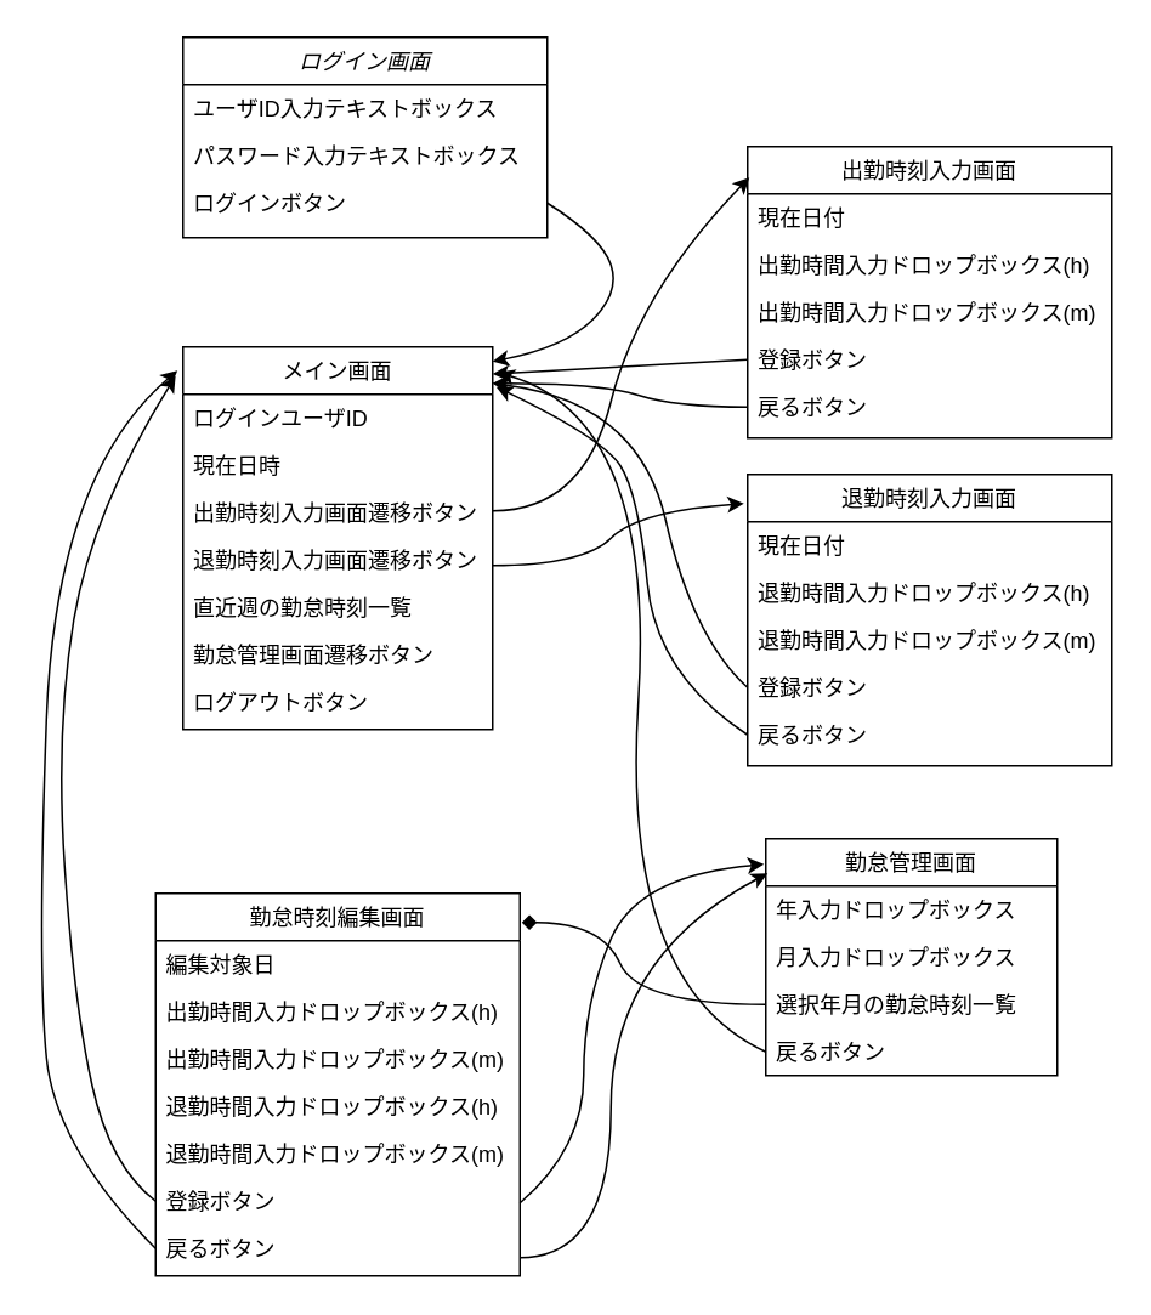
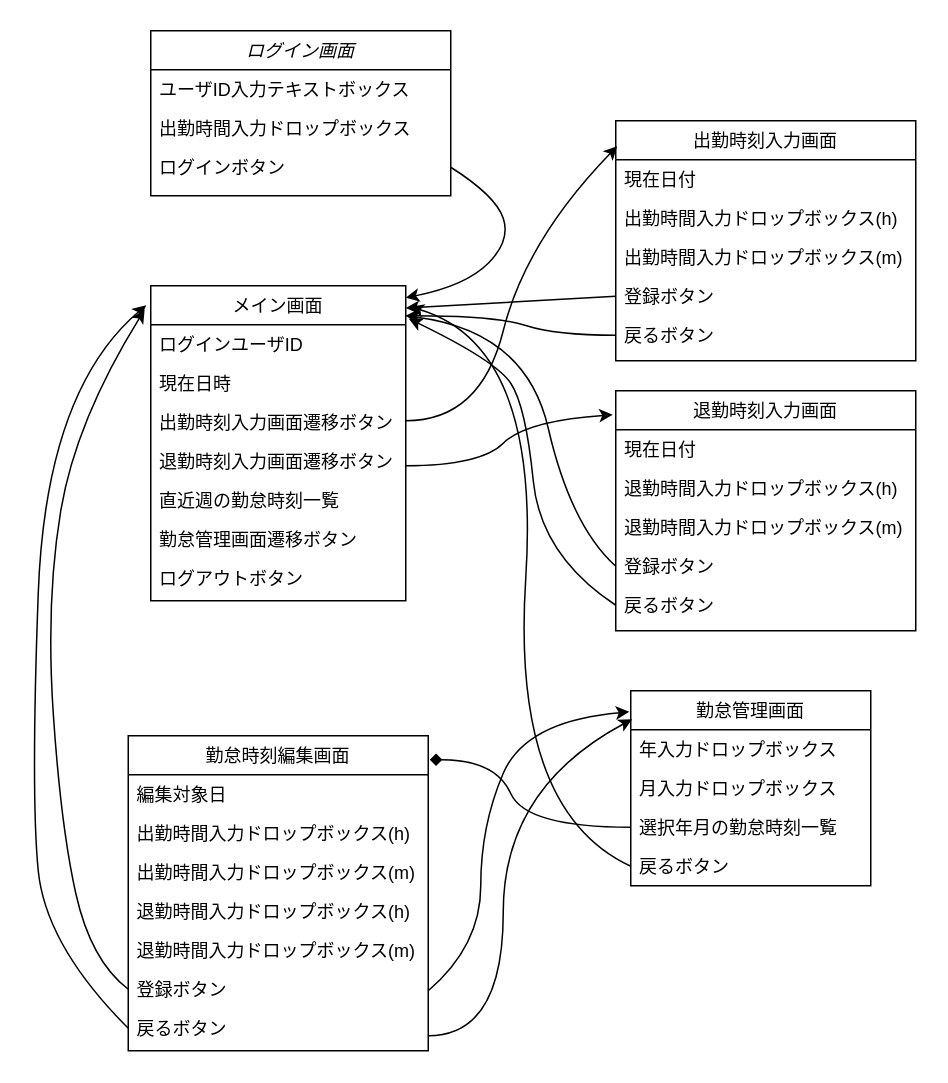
- <mxCell id="4" value="パスワード入力テキストボックス" style="text;align=left;verticalAlign=top;spacingLeft=4;spacingRight=4;overflow=hidden;rotatable=0;points=[[0,0.5],[1,0.5]];portConstraint=eastwest;rounded=0;shadow=0;html=0;" parent="2" vertex="1"><mxGeometry y="52" width="200" height="26" as="geometry" /></mxCell>
+ <mxCell id="4" value="出勤時間入力ドロップボックス" style="text;align=left;verticalAlign=top;spacingLeft=4;spacingRight=4;overflow=hidden;rotatable=0;points=[[0,0.5],[1,0.5]];portConstraint=eastwest;rounded=0;shadow=0;html=0;" parent="2" vertex="1"><mxGeometry y="52" width="200" height="26" as="geometry" /></mxCell>
